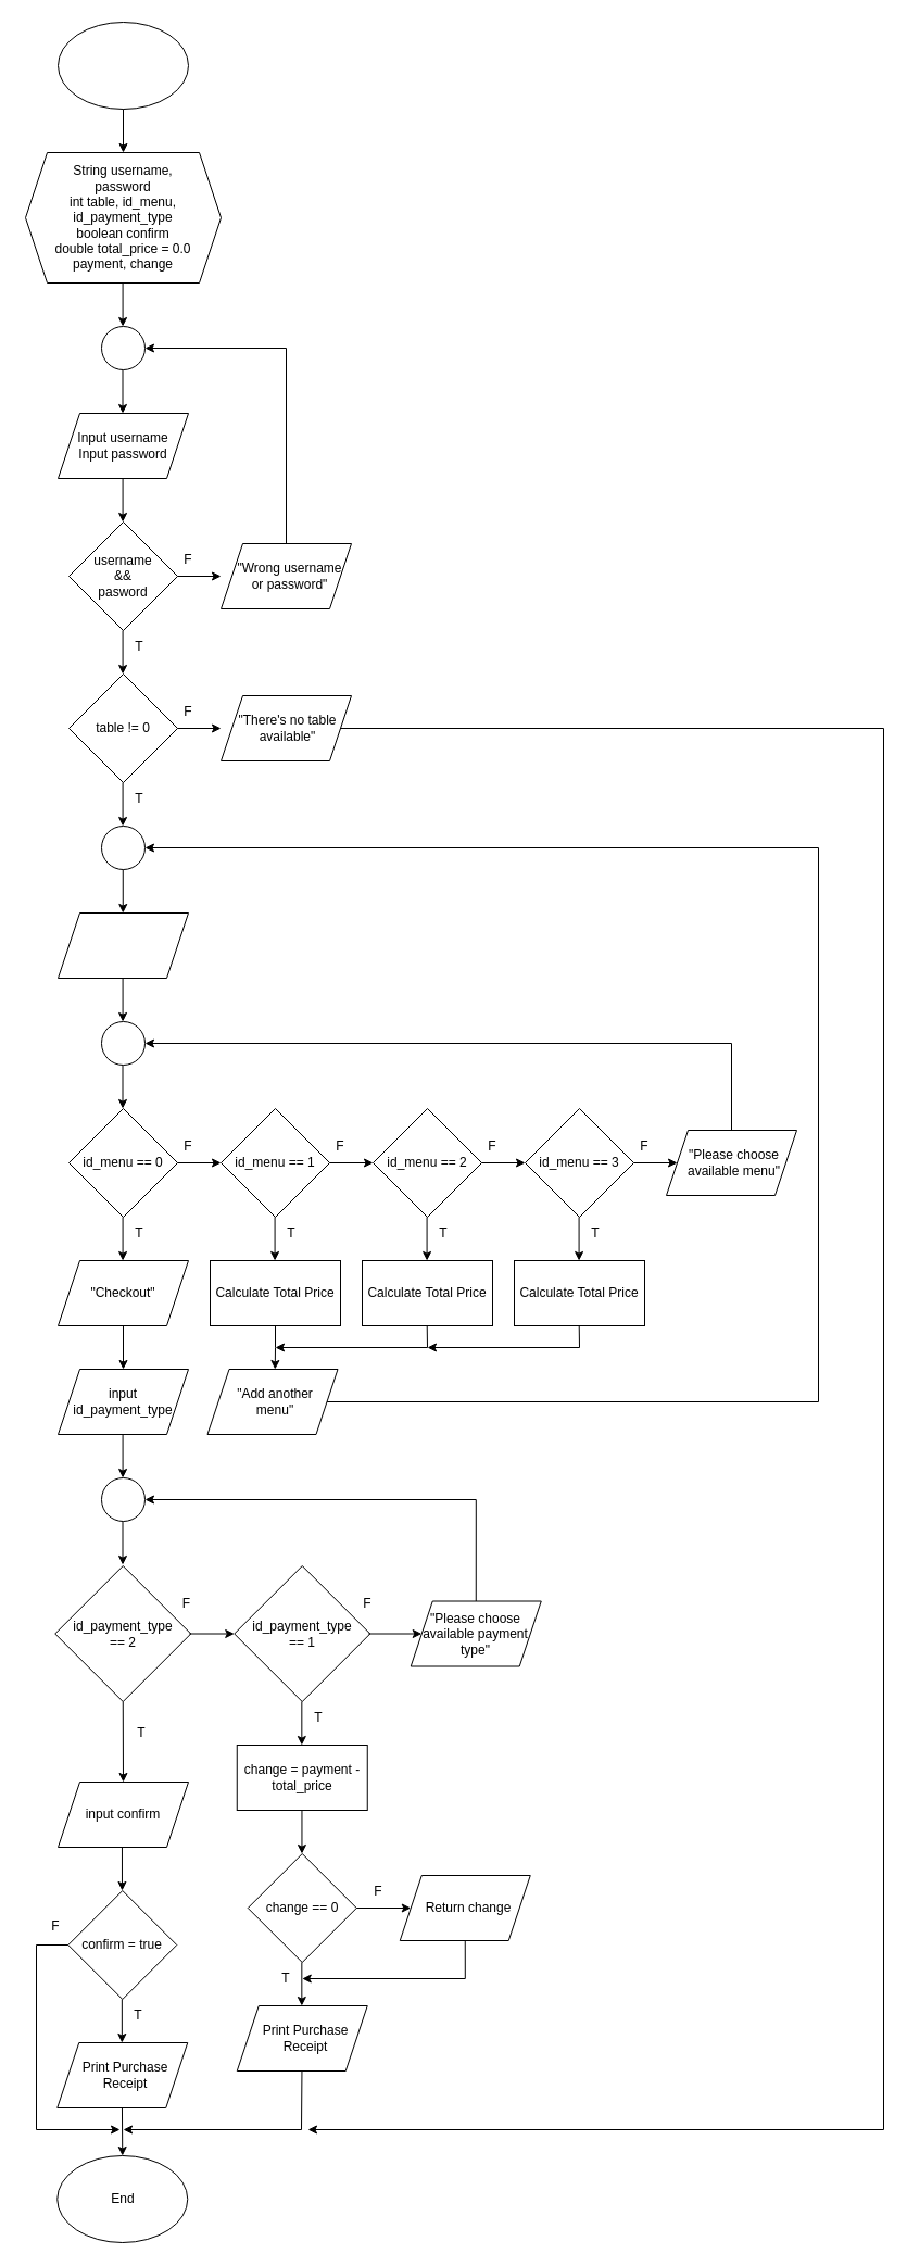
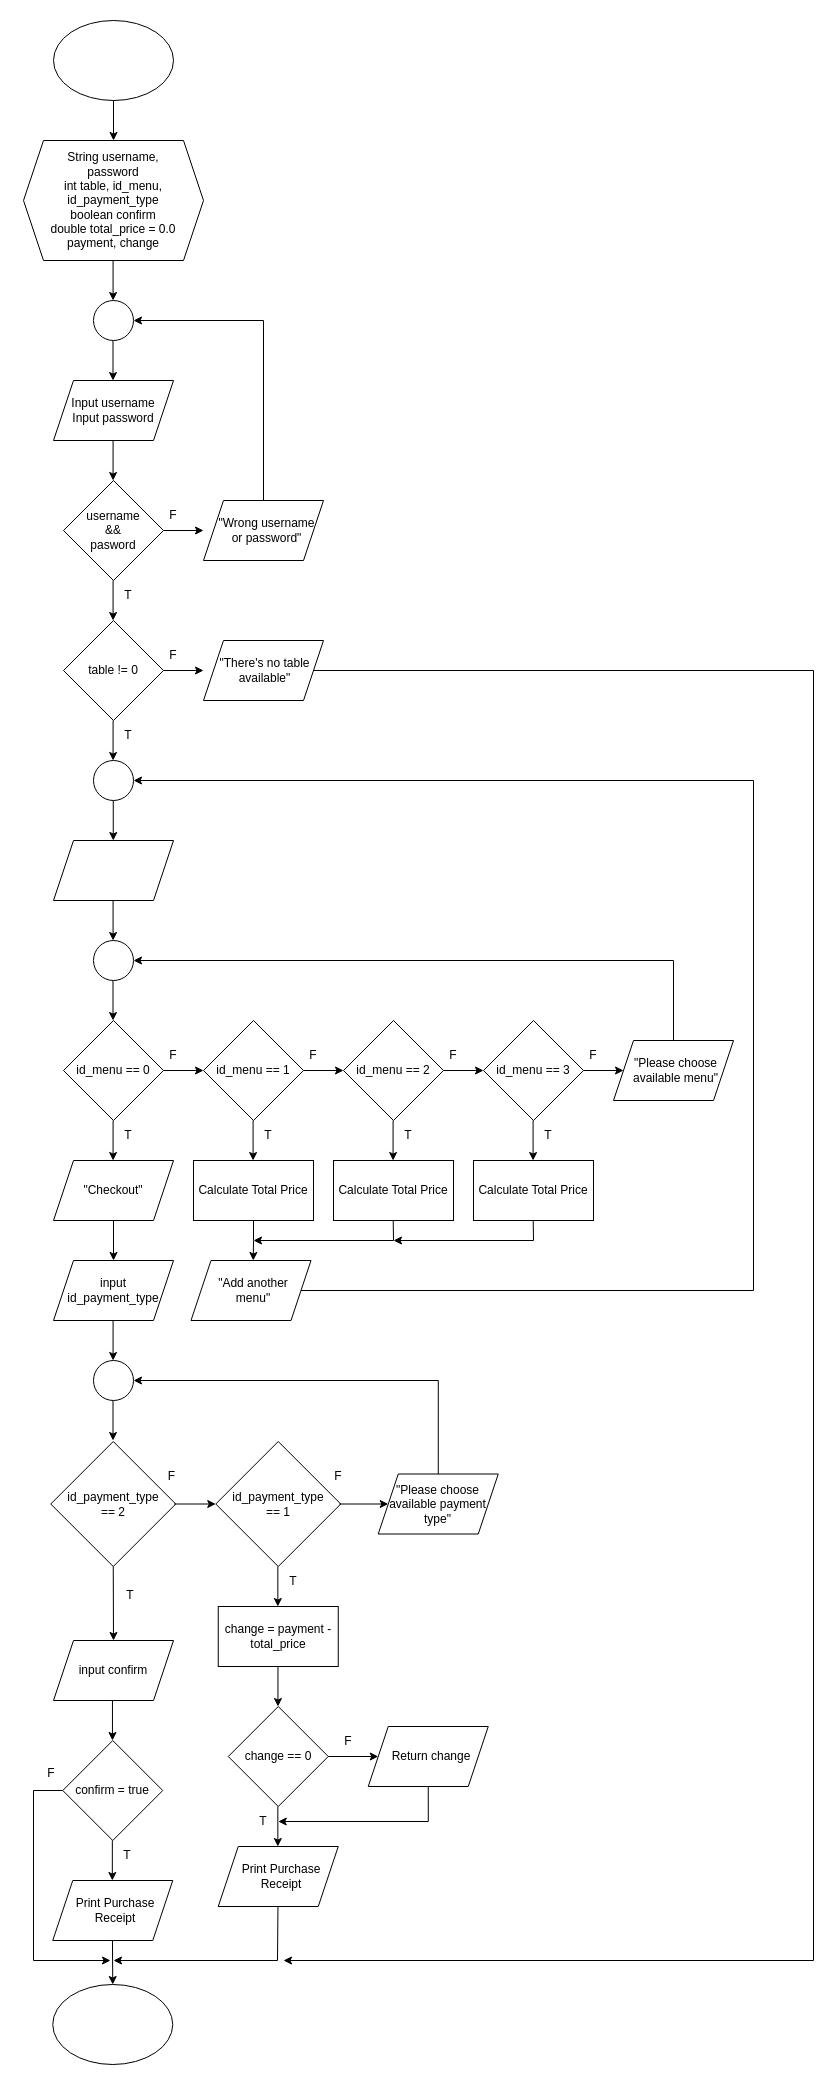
- <mxCell id="76" value="End" style="text;html=1;strokeColor=none;fillColor=none;align=center;verticalAlign=middle;whiteSpace=wrap;rounded=0;" parent="1" vertex="1"><mxGeometry x="83.25" y="2009" width="60" height="30" as="geometry" /></mxCell>
